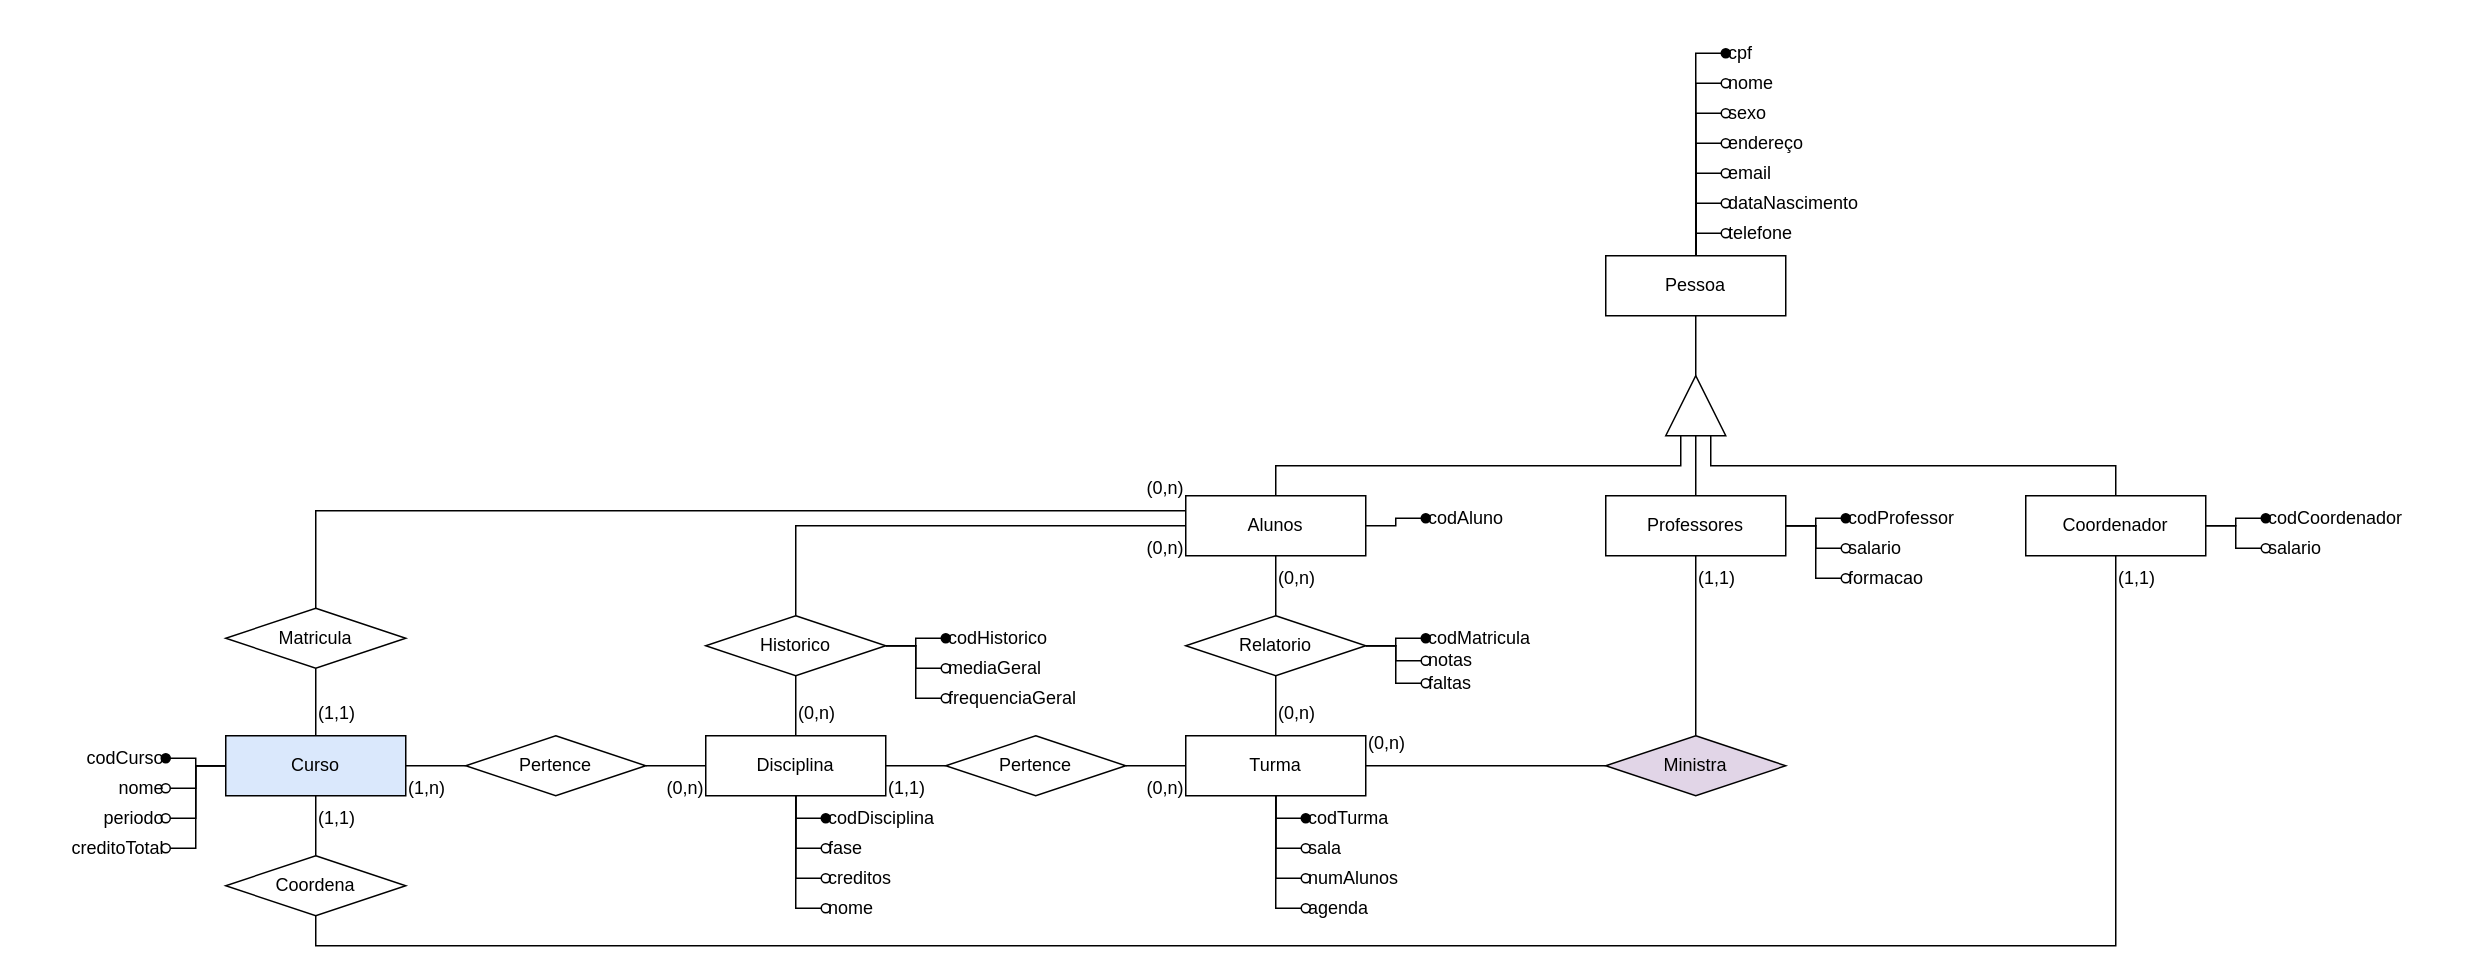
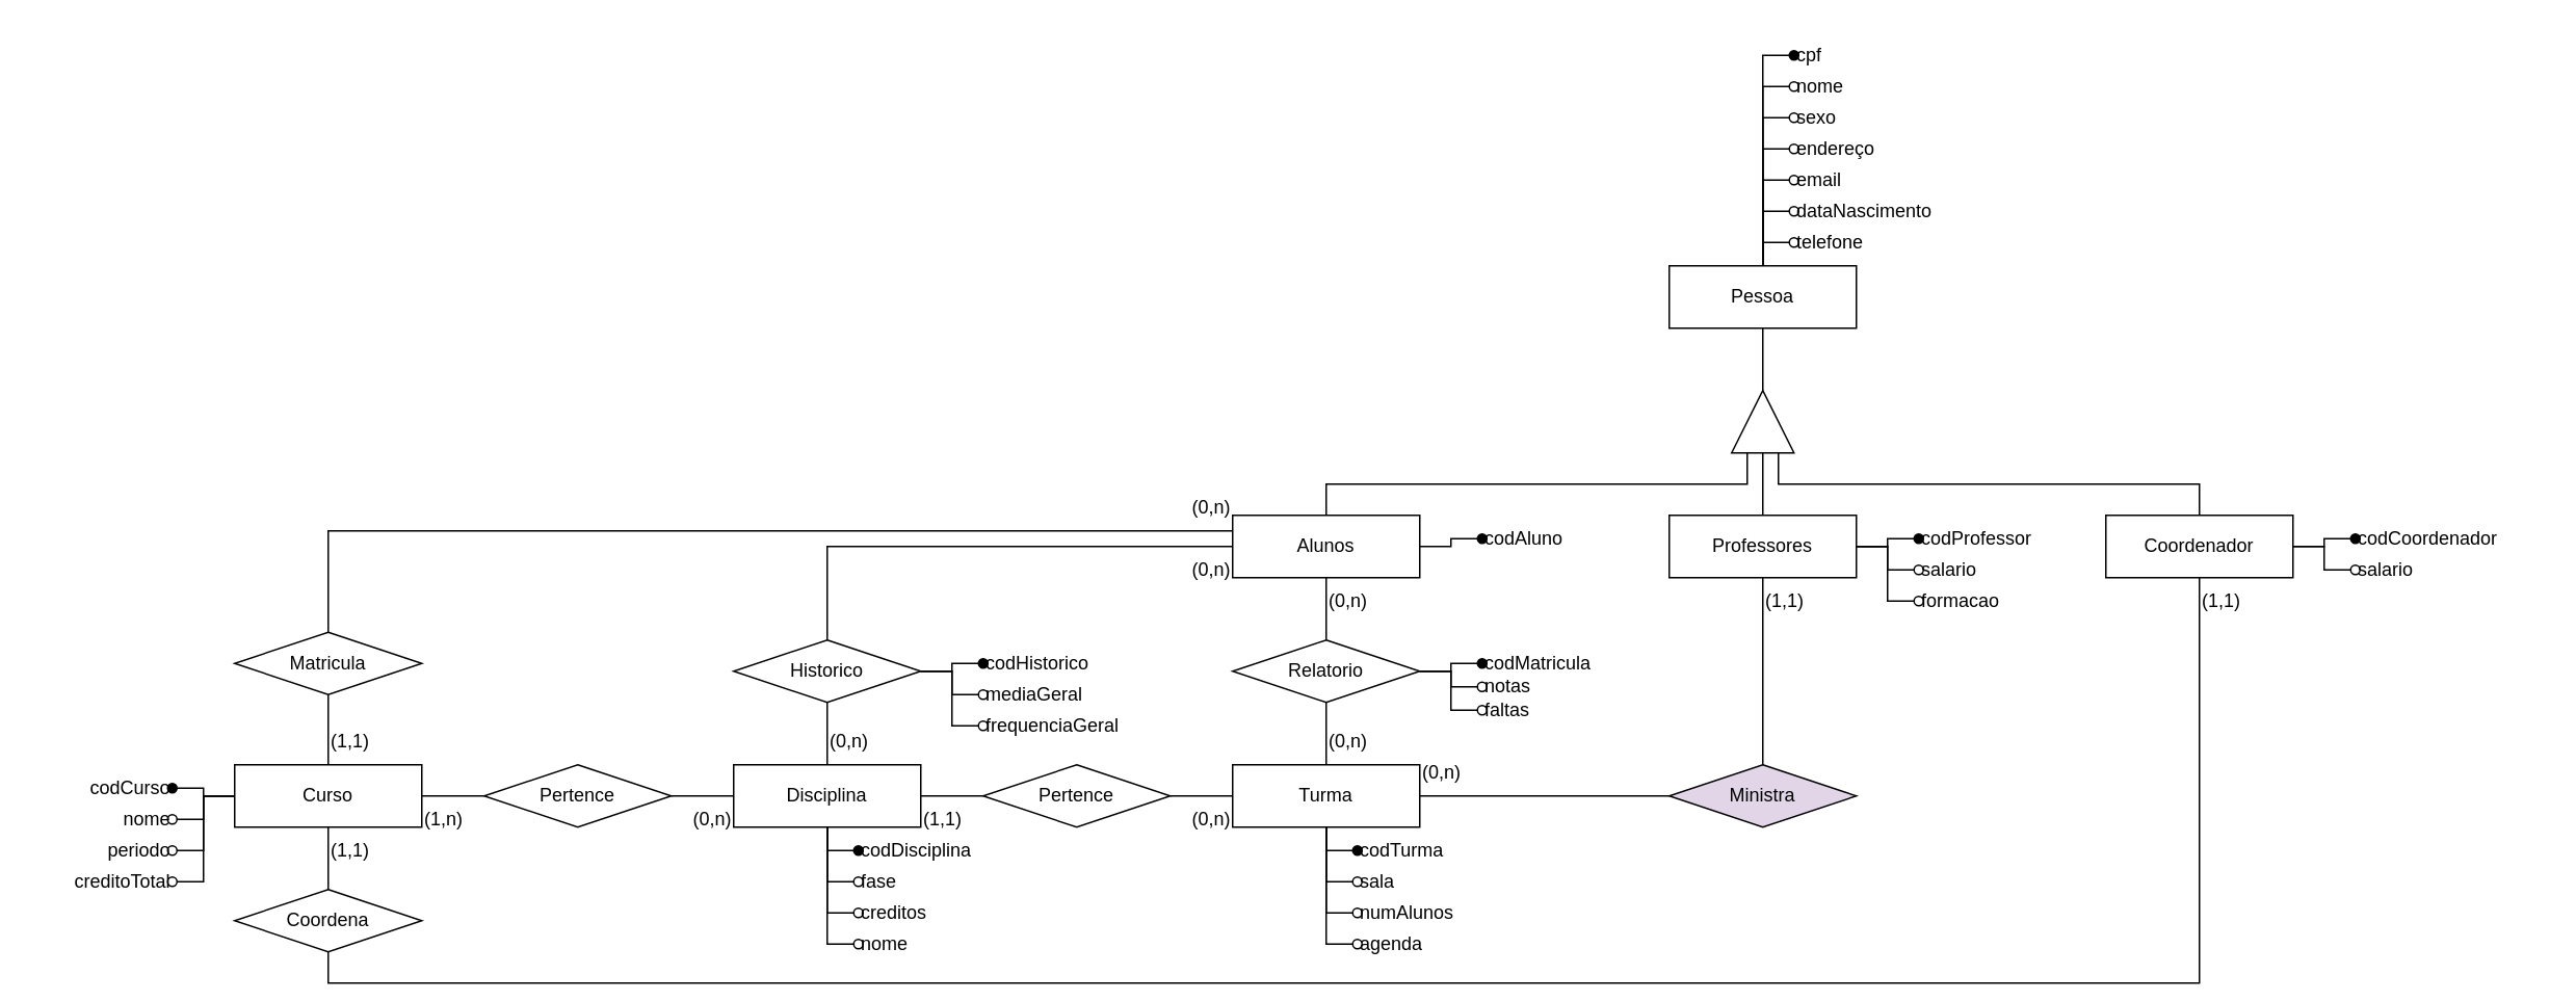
- <mxCell id="71" value="Curso" style="rounded=0;whiteSpace=wrap;html=1;fillColor=#dae8fc;" vertex="1" parent="1"><mxGeometry x="150" y="490" width="120" height="40" as="geometry" /></mxCell>
+ <mxCell id="71" value="Curso" style="rounded=0;whiteSpace=wrap;html=1;" vertex="1" parent="1"><mxGeometry x="150" y="490" width="120" height="40" as="geometry" /></mxCell>
